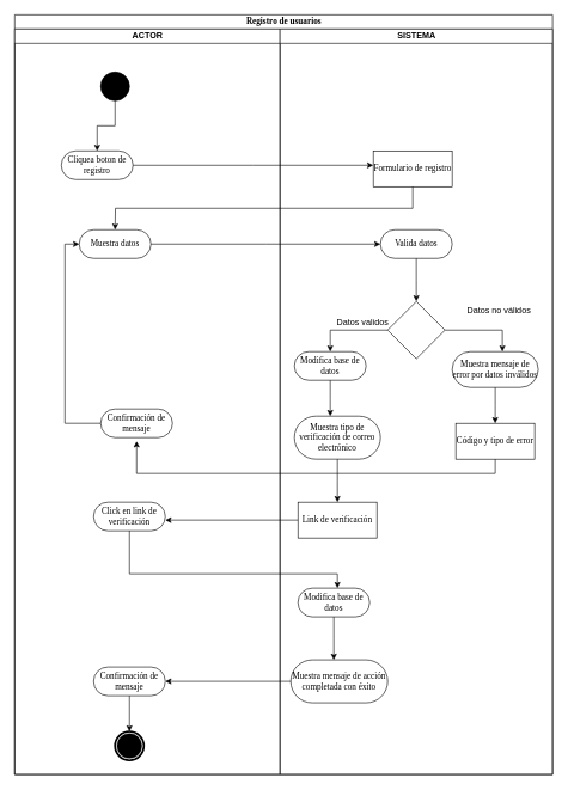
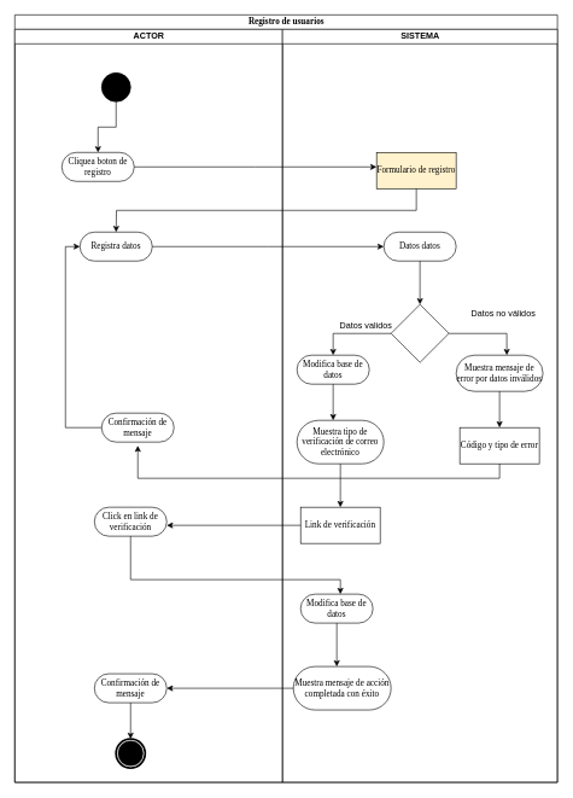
- <mxCell id="15" value="Formulario de registro" style="rounded=0;whiteSpace=wrap;html=1;shadow=0;comic=0;labelBackgroundColor=none;strokeWidth=1;fontFamily=Verdana;fontSize=12;align=center;arcSize=50;" parent="14" vertex="1"><mxGeometry x="130" y="170" width="110" height="50" as="geometry" /></mxCell>
+ <mxCell id="15" value="Formulario de registro" style="rounded=0;whiteSpace=wrap;html=1;shadow=0;comic=0;labelBackgroundColor=none;strokeWidth=1;fontFamily=Verdana;fontSize=12;align=center;arcSize=50;fillColor=#fff2cc;" parent="14" vertex="1"><mxGeometry x="130" y="170" width="110" height="50" as="geometry" /></mxCell>
- <mxCell id="7" value="Muestra datos" style="rounded=1;whiteSpace=wrap;html=1;shadow=0;comic=0;labelBackgroundColor=none;strokeWidth=1;fontFamily=Verdana;fontSize=12;align=center;arcSize=50;" parent="3" vertex="1"><mxGeometry x="90" y="280" width="100" height="40" as="geometry" /></mxCell>
+ <mxCell id="7" value="Registra datos" style="rounded=1;whiteSpace=wrap;html=1;shadow=0;comic=0;labelBackgroundColor=none;strokeWidth=1;fontFamily=Verdana;fontSize=12;align=center;arcSize=50;" parent="3" vertex="1"><mxGeometry x="90" y="280" width="100" height="40" as="geometry" /></mxCell>
- <mxCell id="16" value="Valida datos" style="rounded=1;whiteSpace=wrap;html=1;shadow=0;comic=0;labelBackgroundColor=none;strokeWidth=1;fontFamily=Verdana;fontSize=12;align=center;arcSize=50;" parent="14" vertex="1"><mxGeometry x="140" y="280" width="100" height="40" as="geometry" /></mxCell>
+ <mxCell id="16" value="Datos datos" style="rounded=1;whiteSpace=wrap;html=1;shadow=0;comic=0;labelBackgroundColor=none;strokeWidth=1;fontFamily=Verdana;fontSize=12;align=center;arcSize=50;" parent="14" vertex="1"><mxGeometry x="140" y="280" width="100" height="40" as="geometry" /></mxCell>
